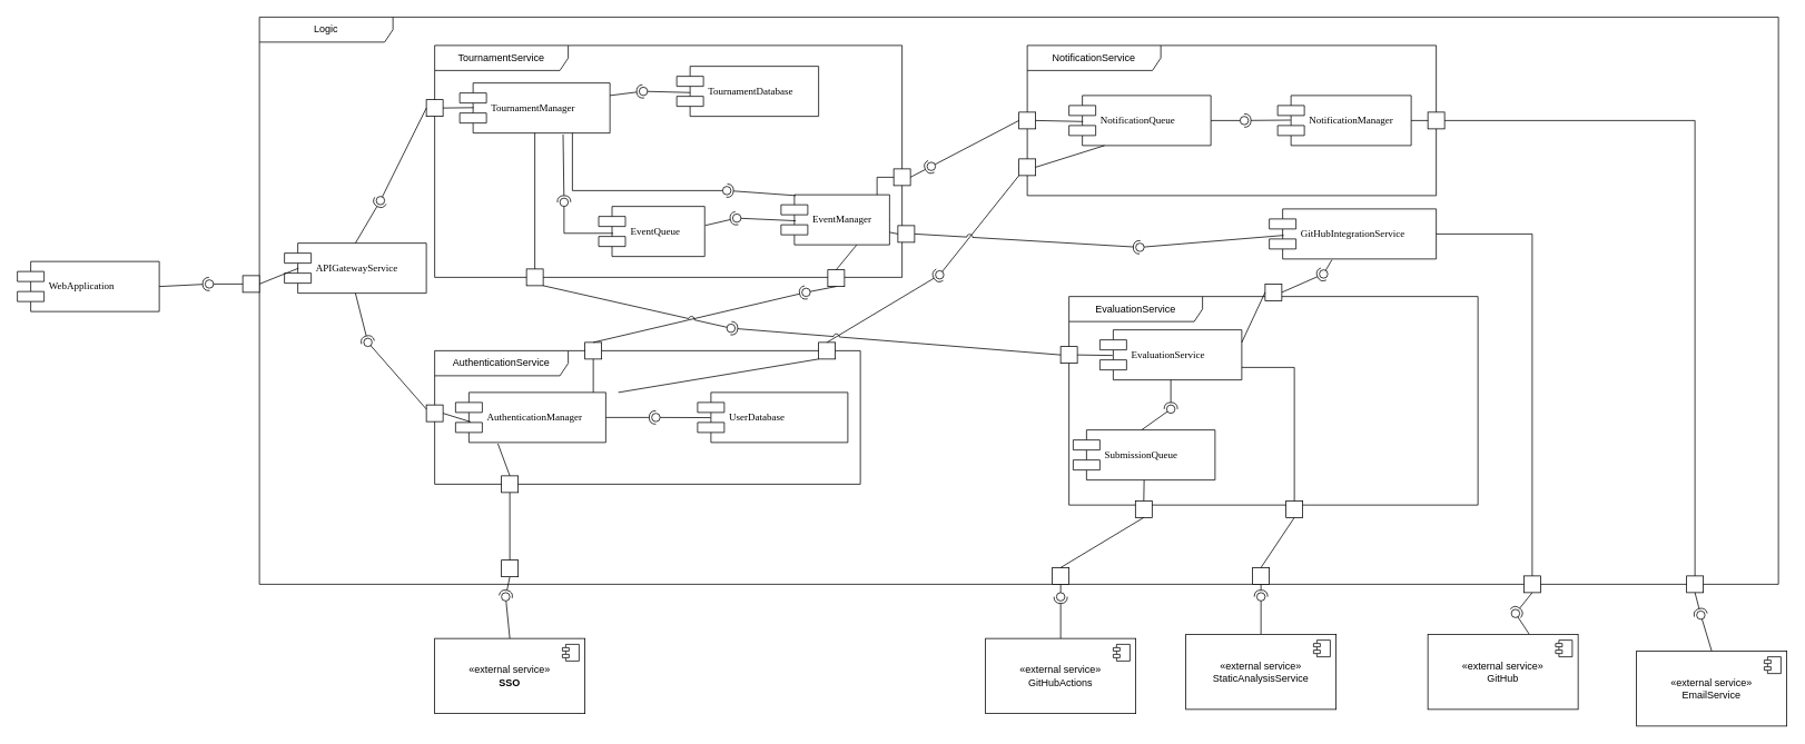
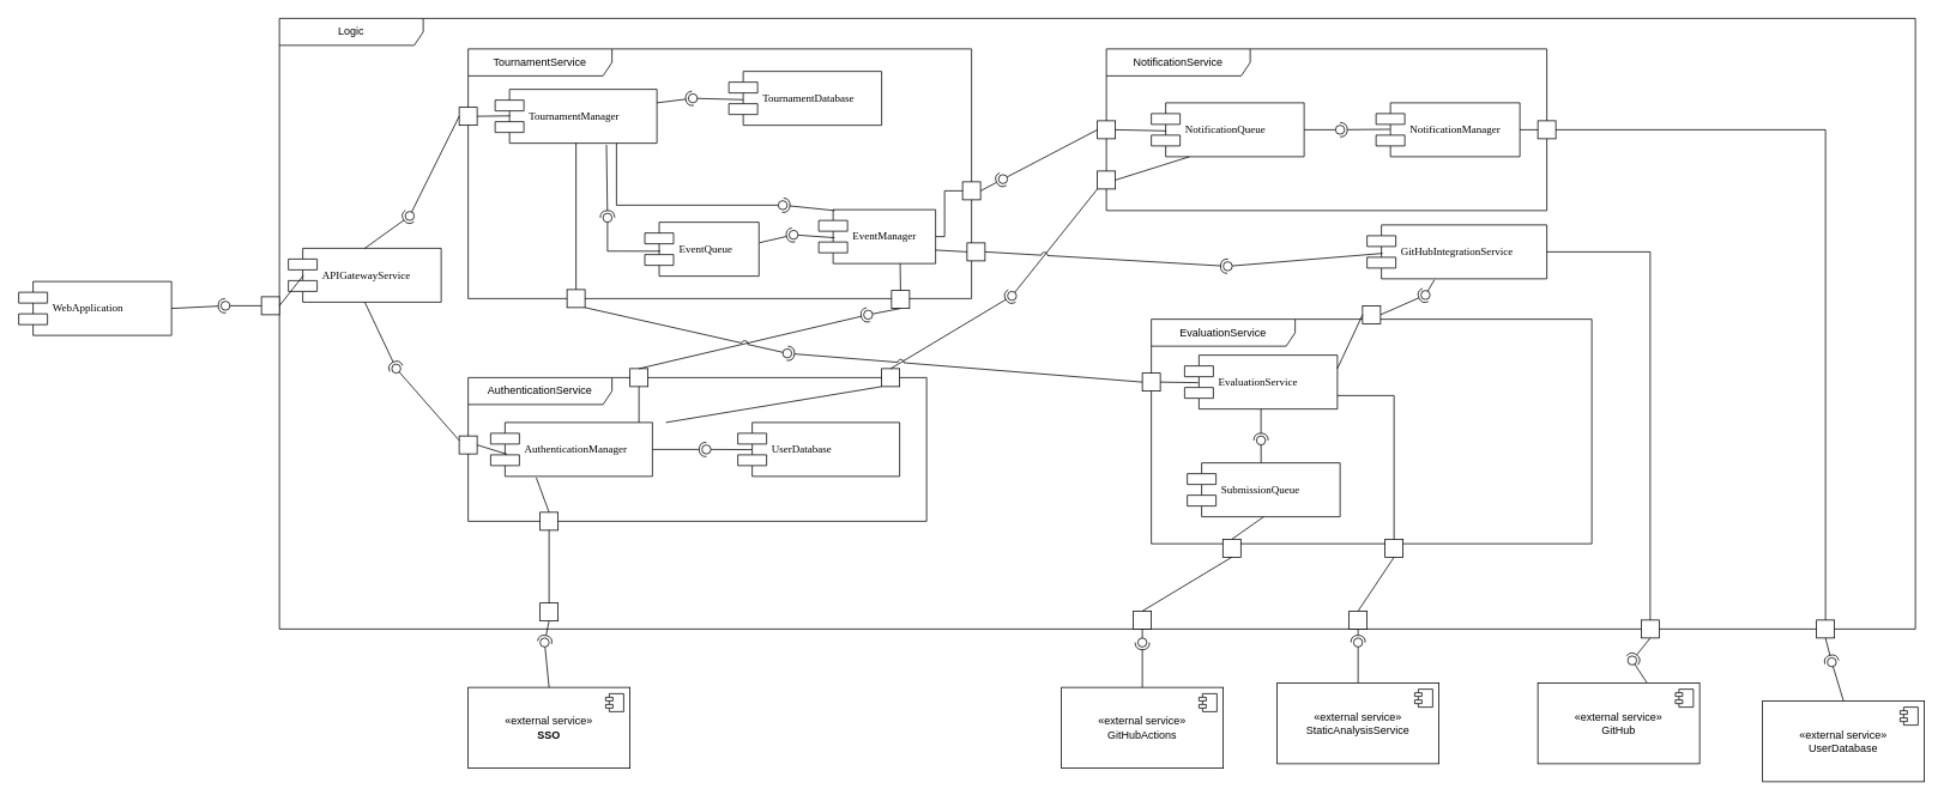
- <mxCell id="33" value="EventManager" style="shape=component;align=left;spacingLeft=36;rounded=0;shadow=0;comic=0;labelBackgroundColor=none;strokeWidth=1;fontFamily=Verdana;fontSize=12;html=1;" parent="20" vertex="1"><mxGeometry x="415" y="179" width="130" height="60" as="geometry" /></mxCell>
+ <mxCell id="33" value="EventManager" style="shape=component;align=left;spacingLeft=36;rounded=0;shadow=0;comic=0;labelBackgroundColor=none;strokeWidth=1;fontFamily=Verdana;fontSize=12;html=1;" parent="20" vertex="1"><mxGeometry x="390" y="179" width="130" height="60" as="geometry" /></mxCell>
- <mxCell id="3" value="APIGatewayService" style="shape=component;align=left;spacingLeft=36;rounded=0;shadow=0;comic=0;labelBackgroundColor=none;strokeWidth=1;fontFamily=Verdana;fontSize=12;html=1;" parent="2" vertex="1"><mxGeometry x="30" y="271" width="170" height="60" as="geometry" /></mxCell>
+ <mxCell id="3" value="APIGatewayService" style="shape=component;align=left;spacingLeft=36;rounded=0;shadow=0;comic=0;labelBackgroundColor=none;strokeWidth=1;fontFamily=Verdana;fontSize=12;html=1;" parent="2" vertex="1"><mxGeometry x="10" y="256" width="170" height="60" as="geometry" /></mxCell>
- <mxCell id="6" value="UserDatabase" style="shape=component;align=left;spacingLeft=36;rounded=0;shadow=0;comic=0;labelBackgroundColor=none;strokeWidth=1;fontFamily=Verdana;fontSize=12;html=1;" parent="4" vertex="1"><mxGeometry x="315" y="50" width="180" height="60" as="geometry" /></mxCell>
+ <mxCell id="6" value="UserDatabase" style="shape=component;align=left;spacingLeft=36;rounded=0;shadow=0;comic=0;labelBackgroundColor=none;strokeWidth=1;fontFamily=Verdana;fontSize=12;html=1;" parent="4" vertex="1"><mxGeometry x="300" y="50" width="180" height="60" as="geometry" /></mxCell>
- <mxCell id="53" value="SubmissionQueue" style="shape=component;align=left;spacingLeft=36;rounded=0;shadow=0;comic=0;labelBackgroundColor=none;strokeWidth=1;fontFamily=Verdana;fontSize=12;html=1;" parent="52" vertex="1"><mxGeometry x="5" y="160" width="170" height="60" as="geometry" /></mxCell>
+ <mxCell id="53" value="SubmissionQueue" style="shape=component;align=left;spacingLeft=36;rounded=0;shadow=0;comic=0;labelBackgroundColor=none;strokeWidth=1;fontFamily=Verdana;fontSize=12;html=1;" parent="52" vertex="1"><mxGeometry x="40" y="160" width="170" height="60" as="geometry" /></mxCell>
- <mxCell id="142" value="«external service»&lt;br&gt;EmailService" style="html=1;dropTarget=0;whiteSpace=wrap;" parent="1" vertex="1"><mxGeometry x="1960" y="780" width="180" height="90" as="geometry" /></mxCell>
+ <mxCell id="142" value="«external service»&lt;br&gt;UserDatabase" style="html=1;dropTarget=0;whiteSpace=wrap;" parent="1" vertex="1"><mxGeometry x="1960" y="780" width="180" height="90" as="geometry" /></mxCell>
